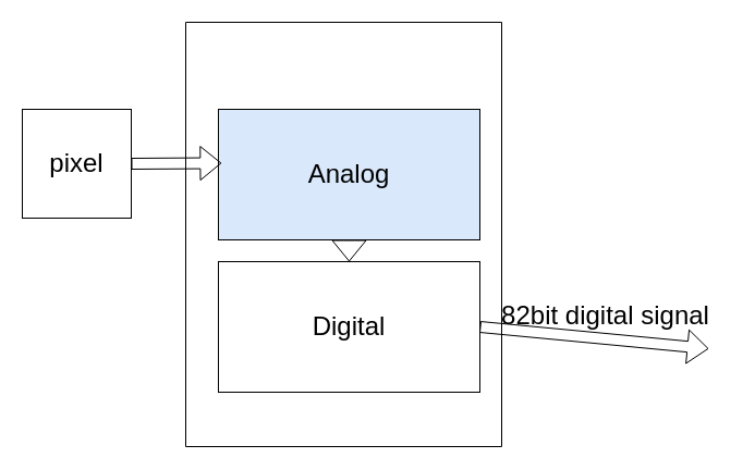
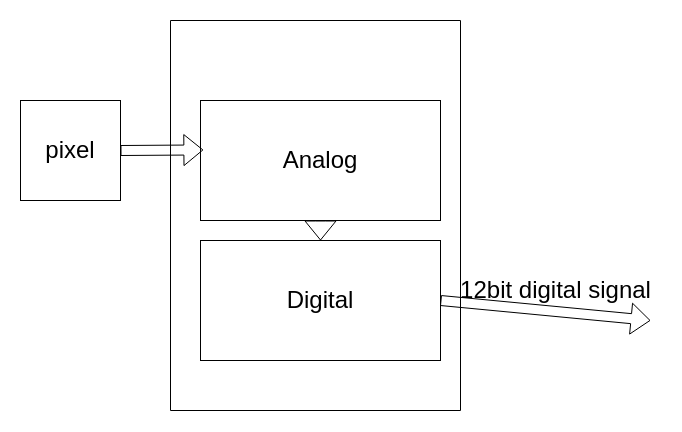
- <mxCell id="3" value="&lt;font style=&quot;font-size: 24px;&quot;&gt;Analog&lt;/font&gt;" style="rounded=0;whiteSpace=wrap;html=1;fillColor=#dae8fc;" parent="1" vertex="1"><mxGeometry x="200" y="100" width="240" height="120" as="geometry" /></mxCell>
+ <mxCell id="3" value="&lt;font style=&quot;font-size: 24px;&quot;&gt;Analog&lt;/font&gt;" style="rounded=0;whiteSpace=wrap;html=1;" parent="1" vertex="1"><mxGeometry x="200" y="100" width="240" height="120" as="geometry" /></mxCell>
- <mxCell id="2" value="&lt;font style=&quot;font-size: 24px;&quot;&gt;82bit digital signal&lt;/font&gt;" style="text;html=1;align=center;verticalAlign=middle;resizable=0;points=[];autosize=1;strokeColor=none;fillColor=none;" parent="1" vertex="1"><mxGeometry x="450" y="270" width="210" height="40" as="geometry" /></mxCell>
+ <mxCell id="2" value="&lt;font style=&quot;font-size: 24px;&quot;&gt;12bit digital signal&lt;/font&gt;" style="text;html=1;align=center;verticalAlign=middle;resizable=0;points=[];autosize=1;strokeColor=none;fillColor=none;" parent="1" vertex="1"><mxGeometry x="450" y="270" width="210" height="40" as="geometry" /></mxCell>
